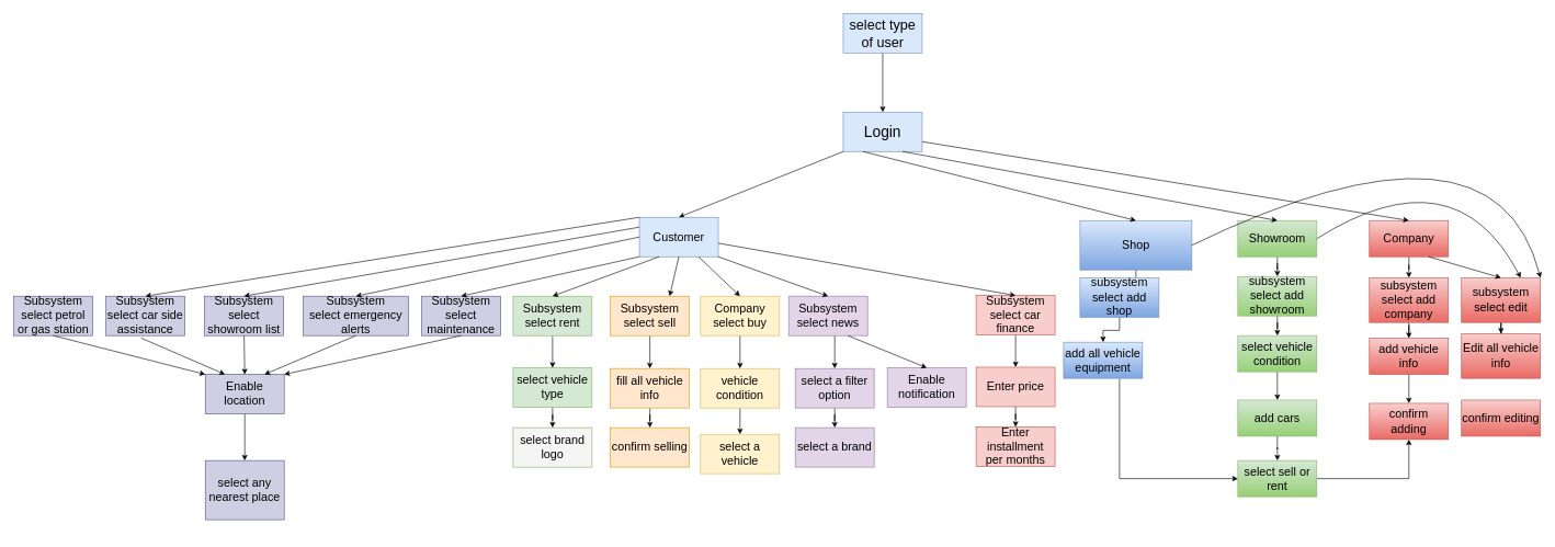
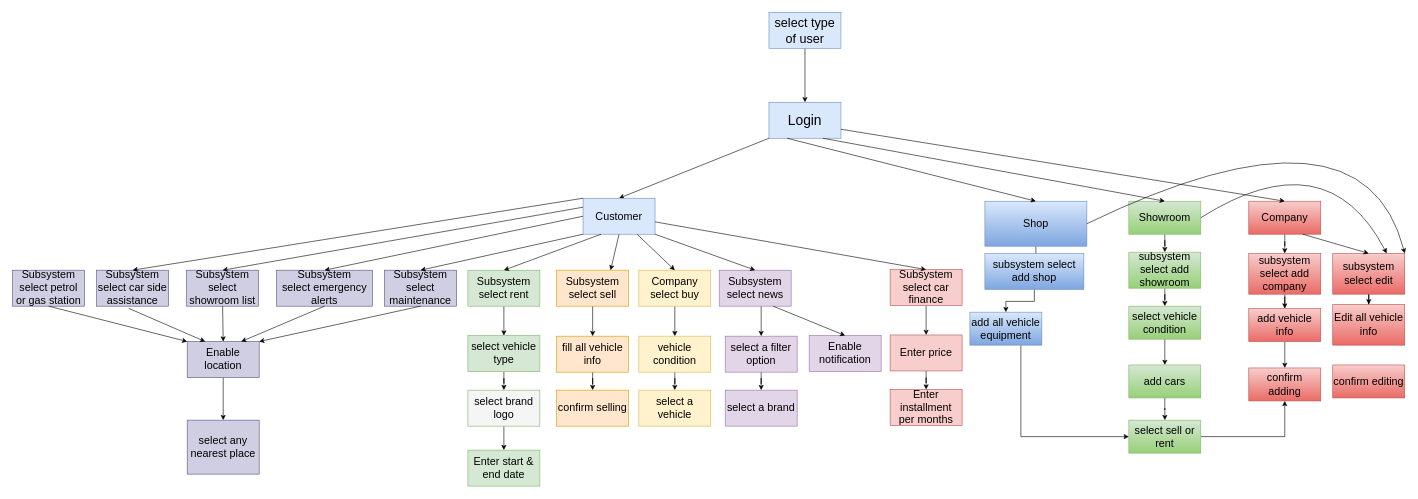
- <mxCell id="73" value="&lt;font style=&quot;font-size: 18px;&quot;&gt;subsystem select add shop&lt;/font&gt;" style="rounded=0;whiteSpace=wrap;html=1;fillColor=#dae8fc;strokeColor=#6c8ebf;gradientColor=#7ea6e0;" vertex="1" parent="1"><mxGeometry x="1641" y="422" width="120" height="60" as="geometry" /></mxCell>
+ <mxCell id="73" value="&lt;font style=&quot;font-size: 18px;&quot;&gt;subsystem select add shop&lt;/font&gt;" style="rounded=0;whiteSpace=wrap;html=1;fillColor=#dae8fc;strokeColor=#6c8ebf;gradientColor=#7ea6e0;" vertex="1" parent="1"><mxGeometry x="1641" y="422" width="165" height="60" as="geometry" /></mxCell>
- <mxCell id="11" value="&lt;font style=&quot;font-size: 18px;&quot;&gt;select a vehicle&lt;/font&gt;" style="rounded=0;whiteSpace=wrap;html=1;fillColor=#fff2cc;strokeColor=#d6b656;" vertex="1" parent="1"><mxGeometry x="1064" y="660" width="120" height="60" as="geometry" /></mxCell>
+ <mxCell id="11" value="&lt;font style=&quot;font-size: 18px;&quot;&gt;select a vehicle&lt;/font&gt;" style="rounded=0;whiteSpace=wrap;html=1;fillColor=#fff2cc;strokeColor=#d6b656;" vertex="1" parent="1"><mxGeometry x="1064" y="650" width="120" height="60" as="geometry" /></mxCell>
+ <mxCell id="23" value="" style="edgeStyle=orthogonalEdgeStyle;rounded=0;orthogonalLoop=1;jettySize=auto;html=1;" edge="1" parent="1" source="24" target="25"><mxGeometry relative="1" as="geometry" /></mxCell>
+ <mxCell id="25" value="&lt;font style=&quot;font-size: 18px;&quot;&gt;Enter start &amp;amp; end date&lt;/font&gt;" style="rounded=0;whiteSpace=wrap;html=1;fillColor=#d5e8d4;strokeColor=#82b366;" vertex="1" parent="1"><mxGeometry x="779" y="750" width="120" height="60" as="geometry" /></mxCell>
